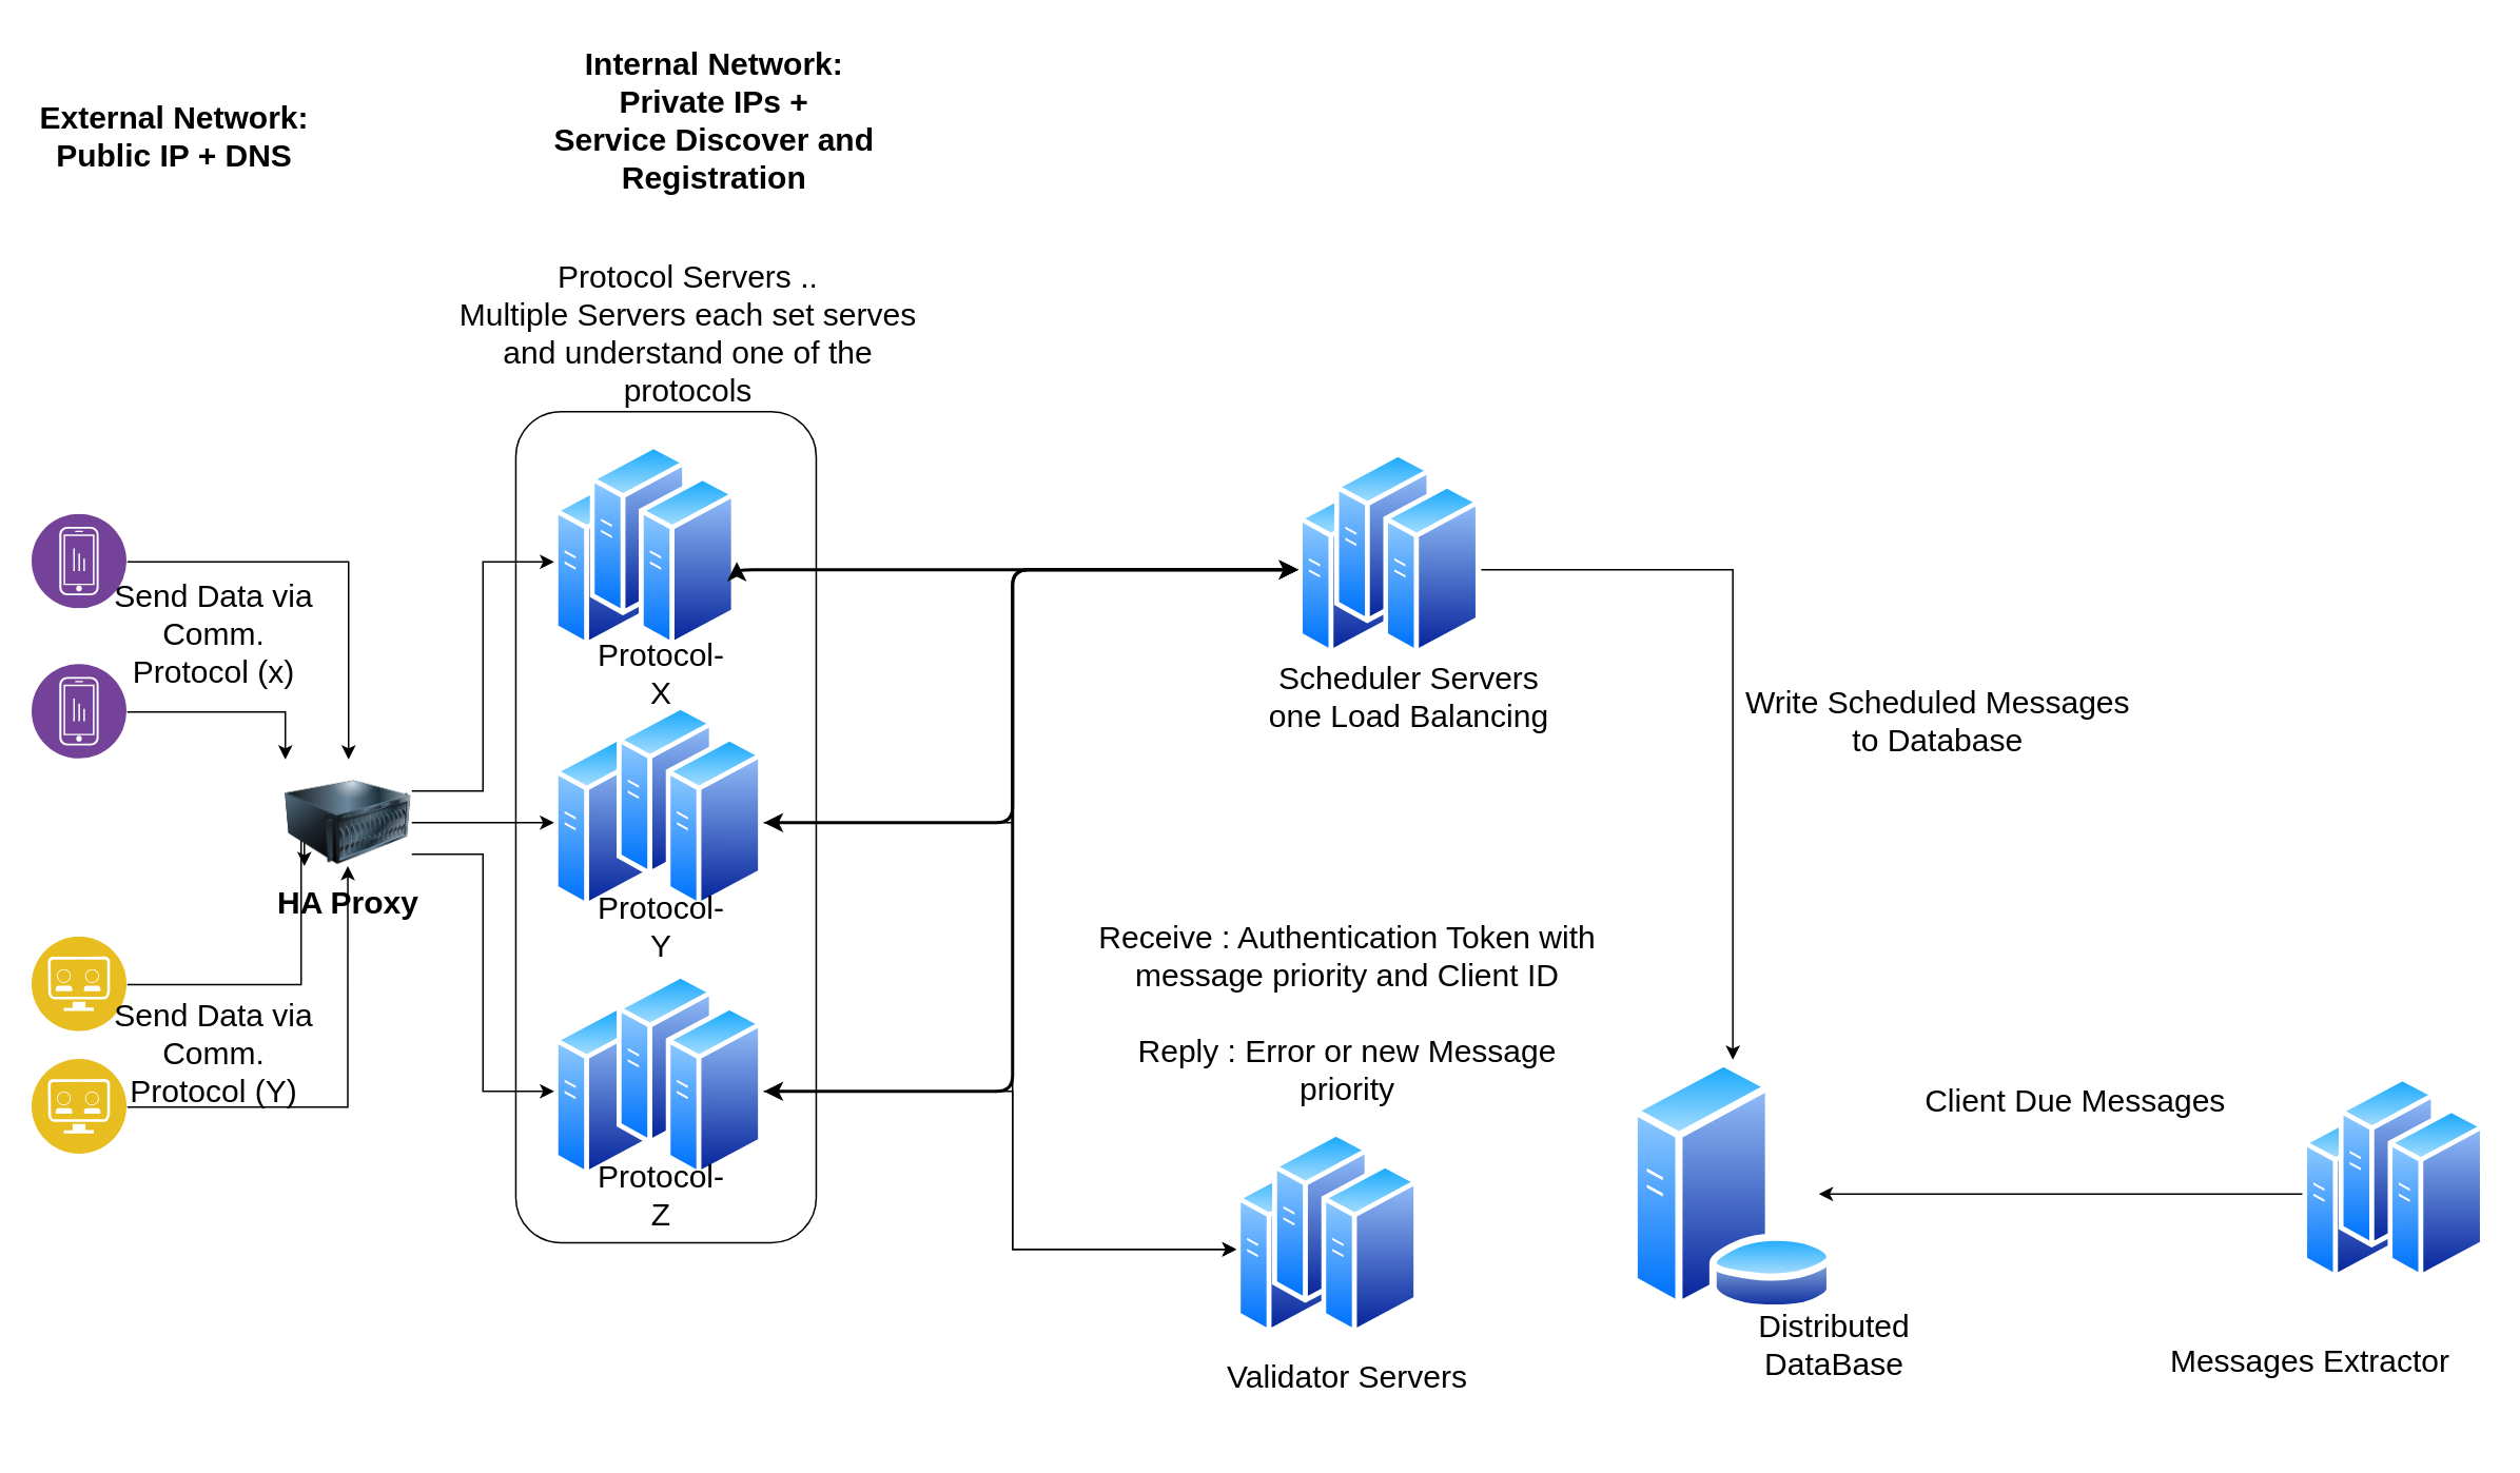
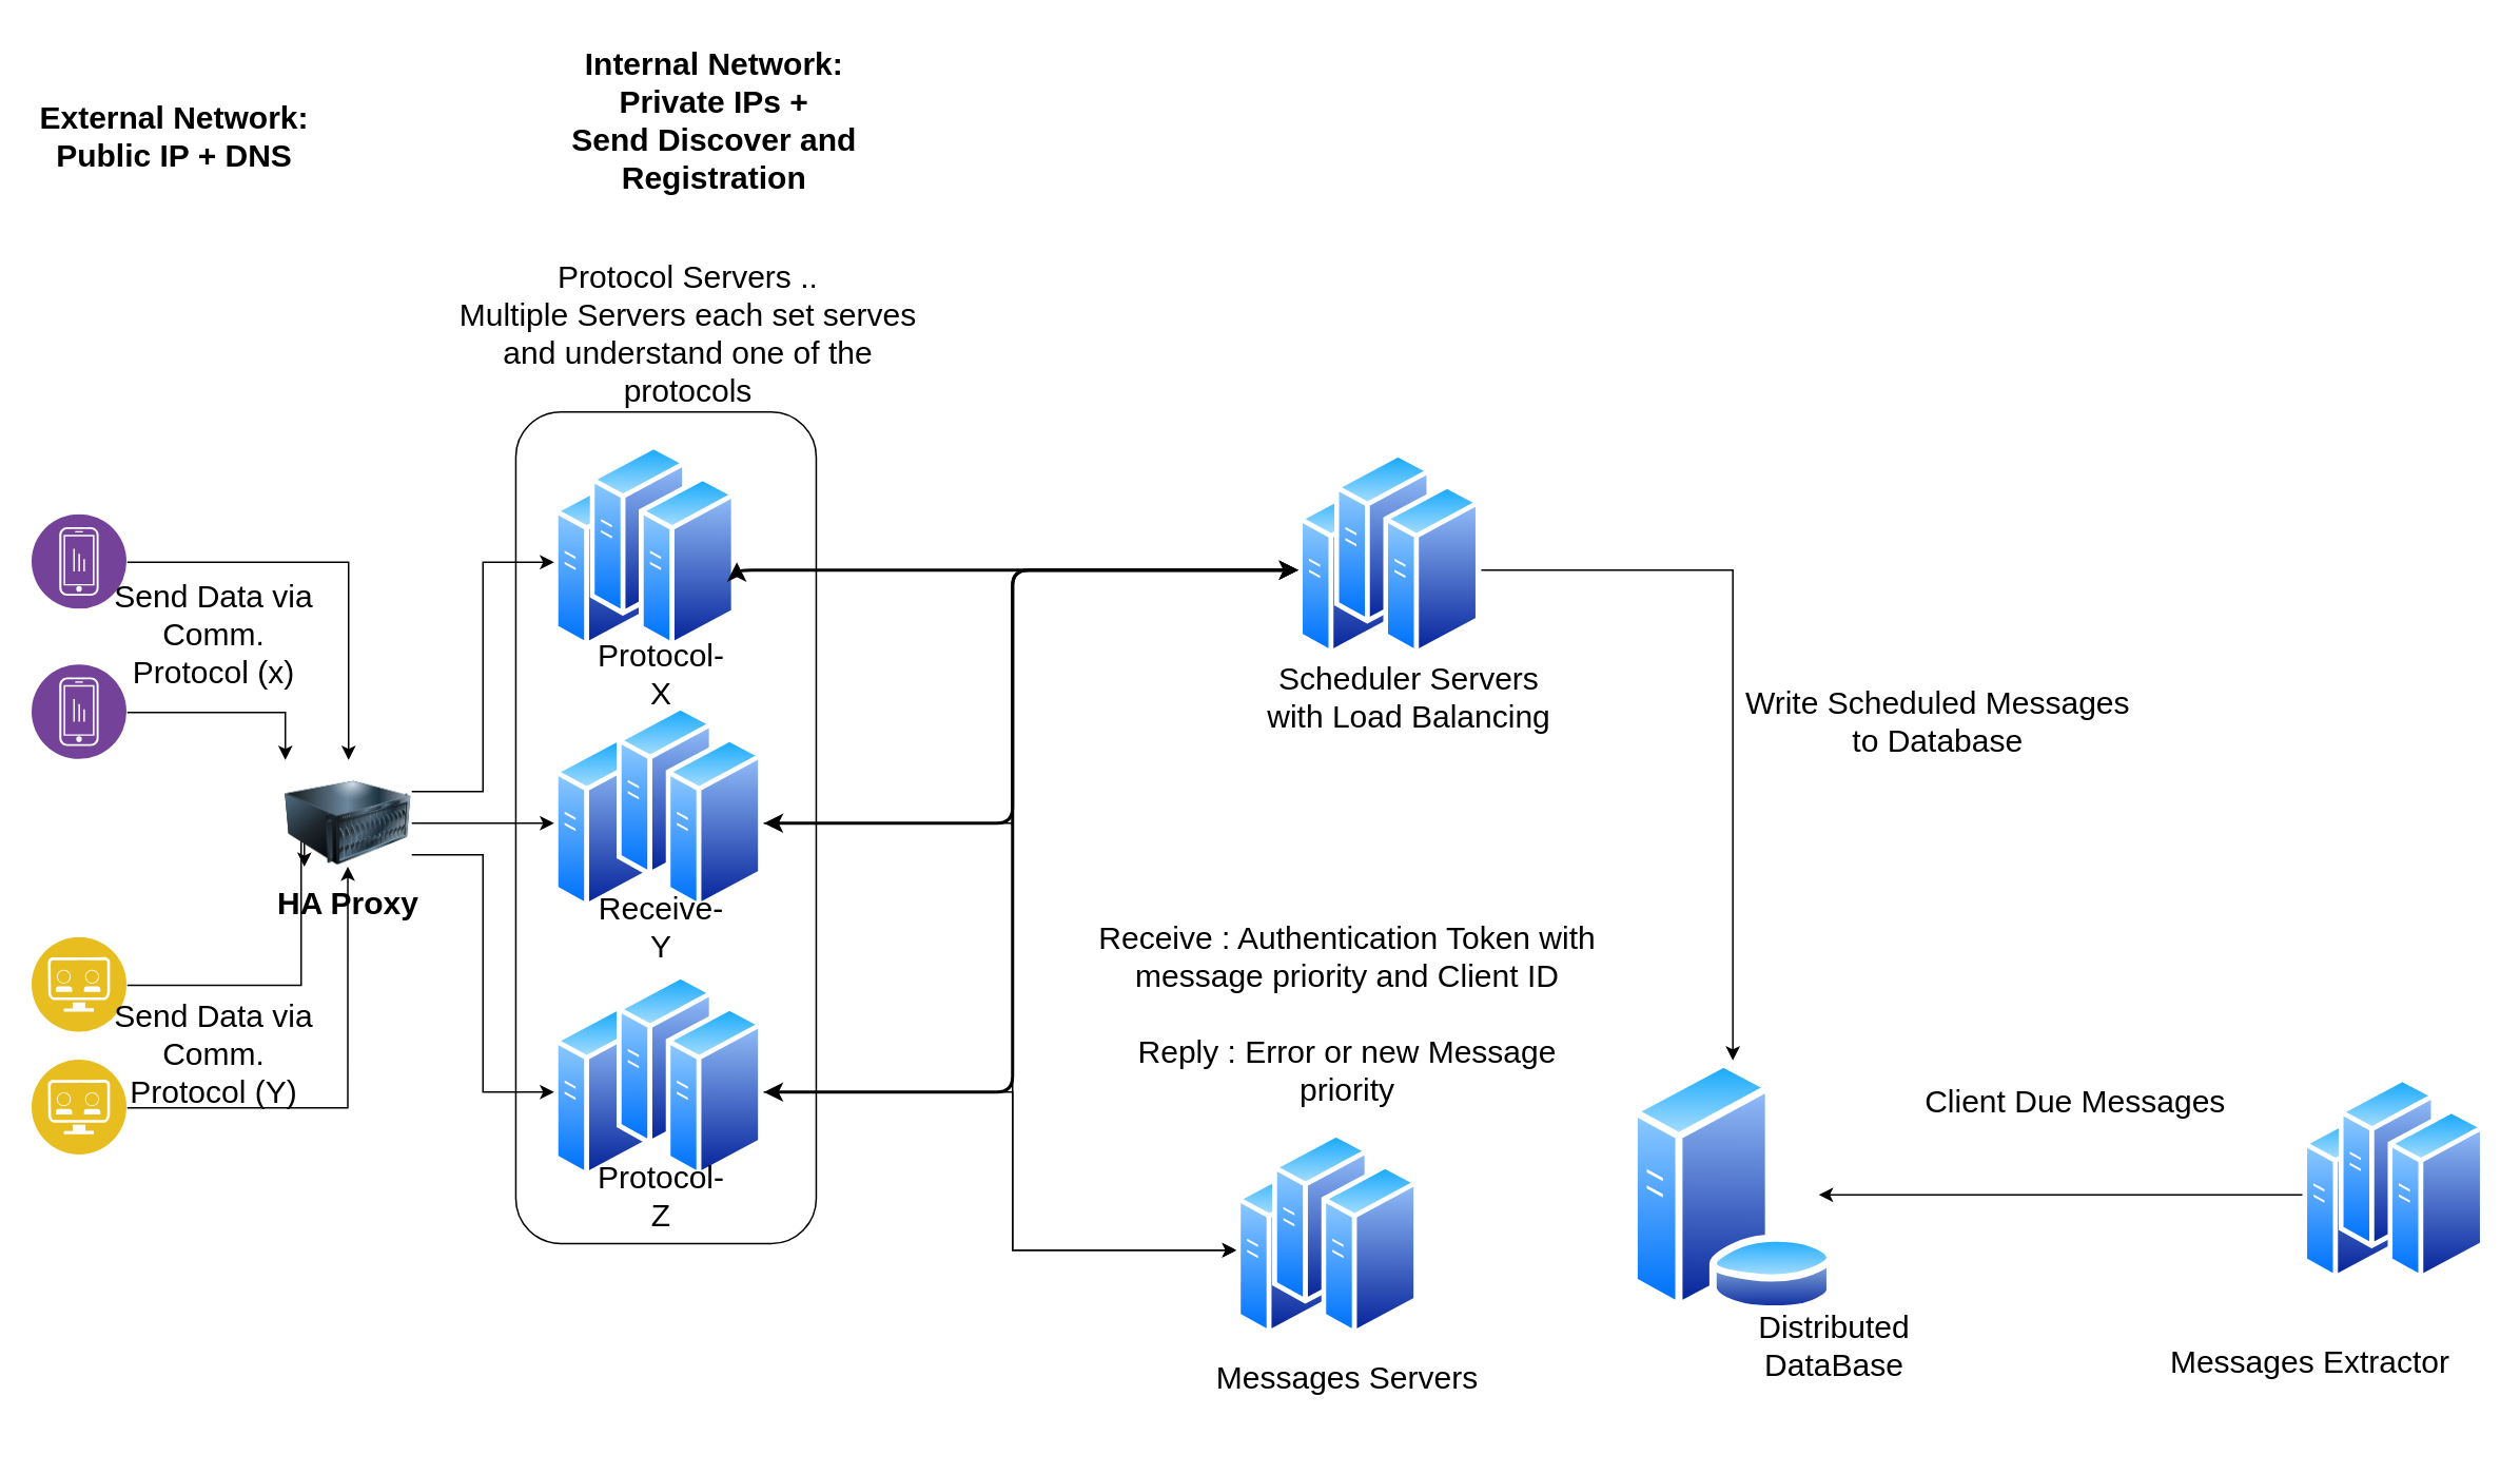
- <mxCell id="34" value="&lt;b style=&quot;font-size: 20px;&quot;&gt;Internal Network:&lt;br style=&quot;font-size: 20px;&quot;&gt;Private IPs + &lt;br style=&quot;font-size: 20px;&quot;&gt;Service Discover and Registration&lt;/b&gt;" style="text;html=1;strokeColor=none;fillColor=none;align=center;verticalAlign=middle;whiteSpace=wrap;rounded=0;fontSize=20;" vertex="1" parent="1"><mxGeometry x="344.1" y="20" width="215.4" height="110" as="geometry" /></mxCell>
+ <mxCell id="34" value="&lt;b style=&quot;font-size: 20px;&quot;&gt;Internal Network:&lt;br style=&quot;font-size: 20px;&quot;&gt;Private IPs + &lt;br style=&quot;font-size: 20px;&quot;&gt;Send Discover and Registration&lt;/b&gt;" style="text;html=1;strokeColor=none;fillColor=none;align=center;verticalAlign=middle;whiteSpace=wrap;rounded=0;fontSize=20;" vertex="1" parent="1"><mxGeometry x="344.1" y="20" width="215.4" height="110" as="geometry" /></mxCell>
- <mxCell id="42" value="&lt;font style=&quot;font-size: 20px;&quot;&gt;Scheduler Servers&lt;br style=&quot;font-size: 20px;&quot;&gt;one Load Balancing&lt;/font&gt;" style="text;html=1;strokeColor=none;fillColor=none;align=center;verticalAlign=middle;whiteSpace=wrap;rounded=0;fontSize=20;" vertex="1" parent="1"><mxGeometry x="790.86" y="400" width="200" height="80" as="geometry" /></mxCell>
+ <mxCell id="42" value="&lt;font style=&quot;font-size: 20px;&quot;&gt;Scheduler Servers&lt;br style=&quot;font-size: 20px;&quot;&gt;with Load Balancing&lt;/font&gt;" style="text;html=1;strokeColor=none;fillColor=none;align=center;verticalAlign=middle;whiteSpace=wrap;rounded=0;fontSize=20;" vertex="1" parent="1"><mxGeometry x="790.86" y="400" width="200" height="80" as="geometry" /></mxCell>
- <mxCell id="30" value="&lt;font style=&quot;font-size: 20px;&quot;&gt;Protocol- Y&lt;/font&gt;" style="text;html=1;strokeColor=none;fillColor=none;align=center;verticalAlign=middle;whiteSpace=wrap;rounded=0;fontSize=20;" vertex="1" parent="1"><mxGeometry x="373" y="570" width="90" height="30" as="geometry" /></mxCell>
+ <mxCell id="30" value="&lt;font style=&quot;font-size: 20px;&quot;&gt;Receive- Y&lt;/font&gt;" style="text;html=1;strokeColor=none;fillColor=none;align=center;verticalAlign=middle;whiteSpace=wrap;rounded=0;fontSize=20;" vertex="1" parent="1"><mxGeometry x="373" y="570" width="90" height="30" as="geometry" /></mxCell>
- <mxCell id="56" value="&lt;font style=&quot;font-size: 20px&quot;&gt;Validator Servers&lt;br&gt;&lt;/font&gt;" style="text;html=1;strokeColor=none;fillColor=none;align=center;verticalAlign=middle;whiteSpace=wrap;rounded=0;fontSize=20;" vertex="1" parent="1"><mxGeometry x="751.66" y="830" width="200" height="80" as="geometry" /></mxCell>
+ <mxCell id="56" value="&lt;font style=&quot;font-size: 20px&quot;&gt;Messages Servers&lt;br&gt;&lt;/font&gt;" style="text;html=1;strokeColor=none;fillColor=none;align=center;verticalAlign=middle;whiteSpace=wrap;rounded=0;fontSize=20;" vertex="1" parent="1"><mxGeometry x="751.66" y="830" width="200" height="80" as="geometry" /></mxCell>
